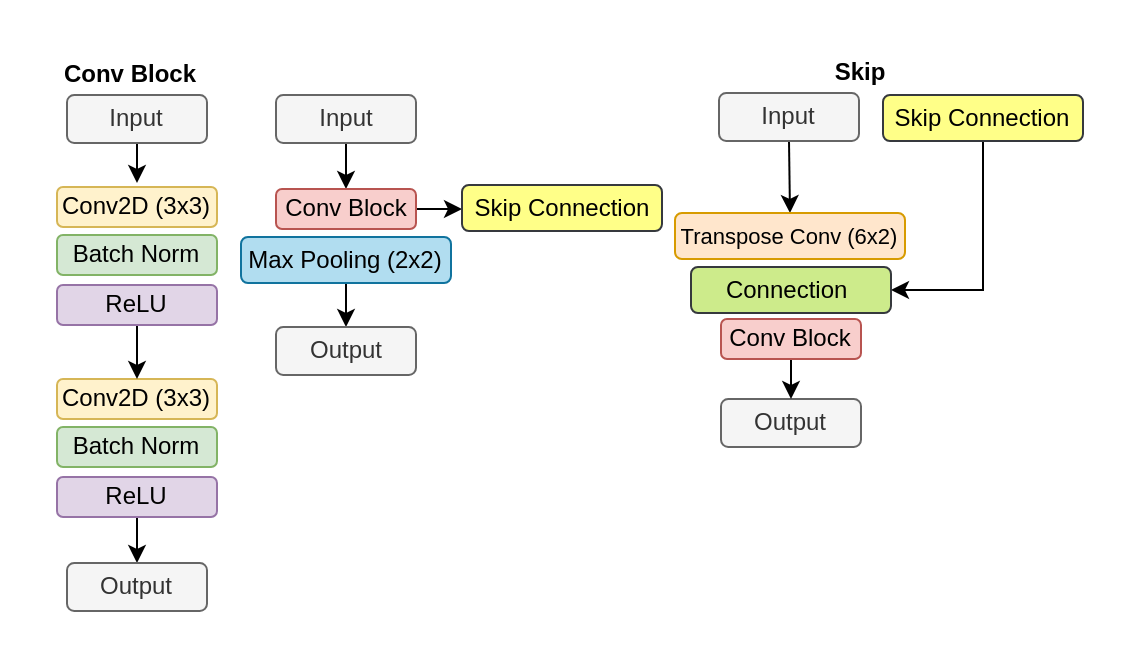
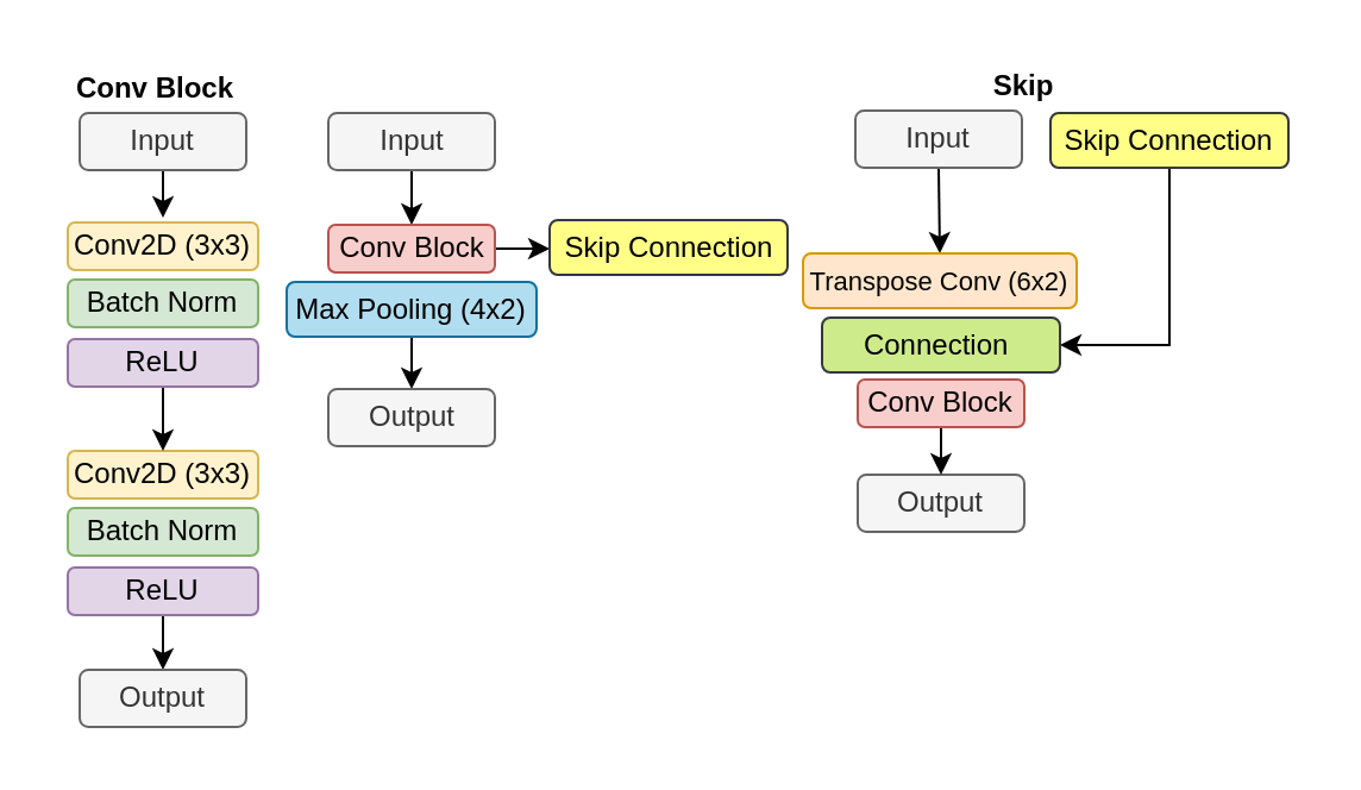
- <mxCell id="22" value="&lt;font style=&quot;&quot;&gt;Max Pooling (2x2)&lt;/font&gt;" style="rounded=1;whiteSpace=wrap;html=1;fillColor=#b1ddf0;strokeColor=#10739e;" parent="16" vertex="1"><mxGeometry y="71" width="105" height="23" as="geometry" /></mxCell>
+ <mxCell id="22" value="&lt;font style=&quot;&quot;&gt;Max Pooling (4x2)&lt;/font&gt;" style="rounded=1;whiteSpace=wrap;html=1;fillColor=#b1ddf0;strokeColor=#10739e;" parent="16" vertex="1"><mxGeometry y="71" width="105" height="23" as="geometry" /></mxCell>
